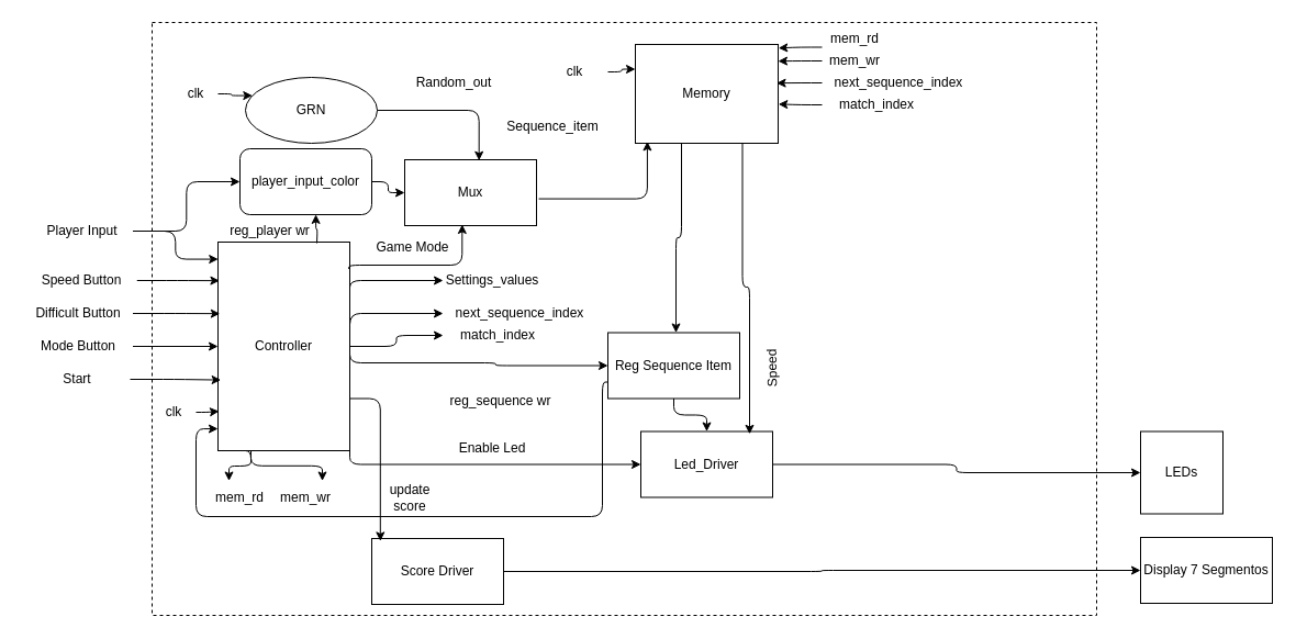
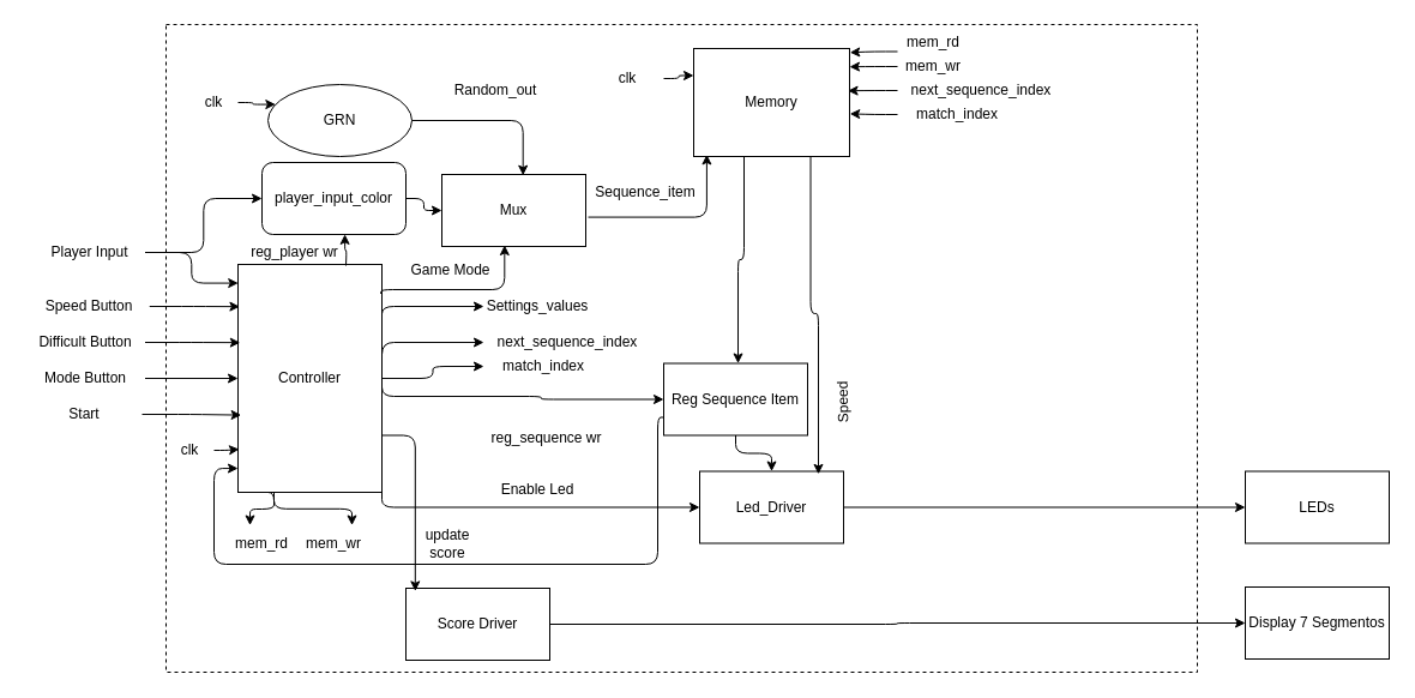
- <mxCell id="25" value="Sequence_item" style="text;strokeColor=none;align=center;fillColor=none;html=1;verticalAlign=middle;whiteSpace=wrap;rounded=0;" vertex="1" parent="1"><mxGeometry x="463" y="100" width="80" height="30" as="geometry" /></mxCell>
+ <mxCell id="25" value="Sequence_item" style="text;strokeColor=none;align=center;fillColor=none;html=1;verticalAlign=middle;whiteSpace=wrap;rounded=0;" vertex="1" parent="1"><mxGeometry x="498" y="145" width="80" height="30" as="geometry" /></mxCell>
- <mxCell id="42" value="LEDs" style="whiteSpace=wrap;html=1;" vertex="1" parent="1"><mxGeometry x="1038" y="392.5" width="75" height="75" as="geometry" /></mxCell>
+ <mxCell id="42" value="LEDs" style="whiteSpace=wrap;html=1;" vertex="1" parent="1"><mxGeometry x="1038" y="392.5" width="120" height="60" as="geometry" /></mxCell>
